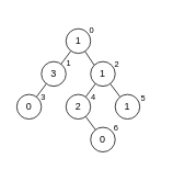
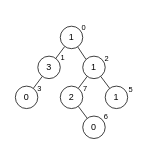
- <mxCell id="19" value="4" style="text;html=1;align=center;verticalAlign=middle;resizable=0;points=[];autosize=1;strokeColor=none;fillColor=none;fontSize=10;" vertex="1" parent="1"><mxGeometry x="98" y="102" width="30" height="30" as="geometry" /></mxCell>
+ <mxCell id="19" value="7" style="text;html=1;align=center;verticalAlign=middle;resizable=0;points=[];autosize=1;strokeColor=none;fillColor=none;fontSize=10;" vertex="1" parent="1"><mxGeometry x="98" y="102" width="30" height="30" as="geometry" /></mxCell>
